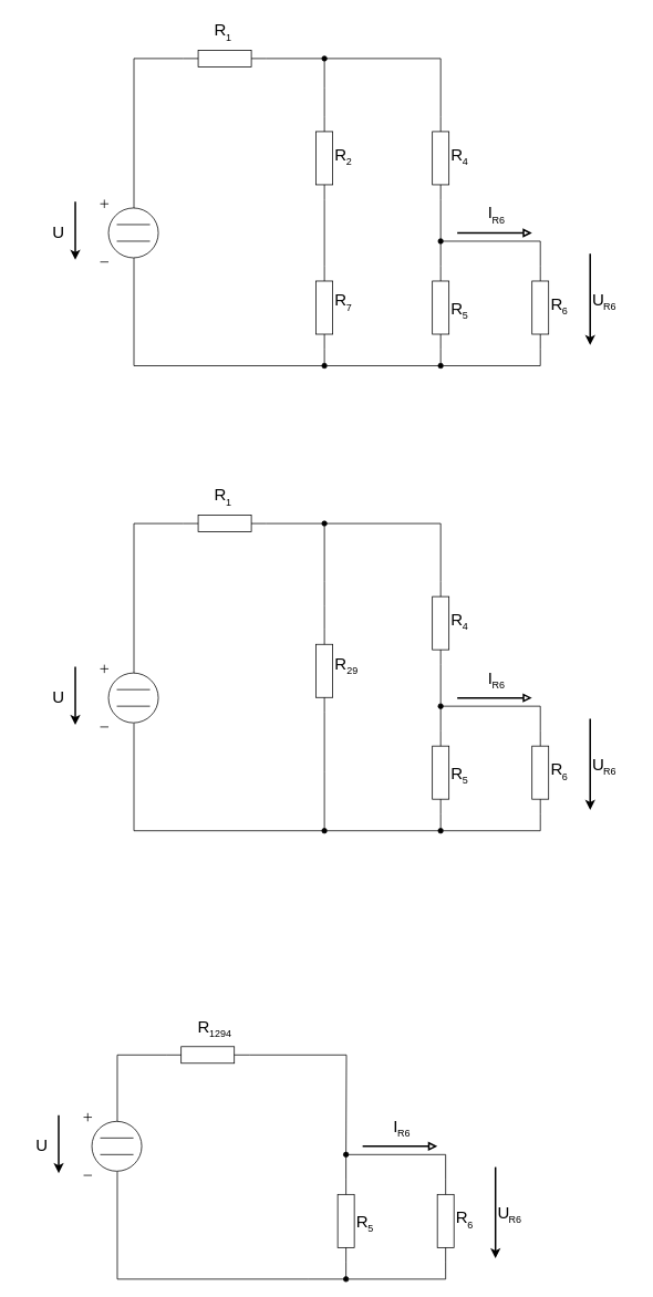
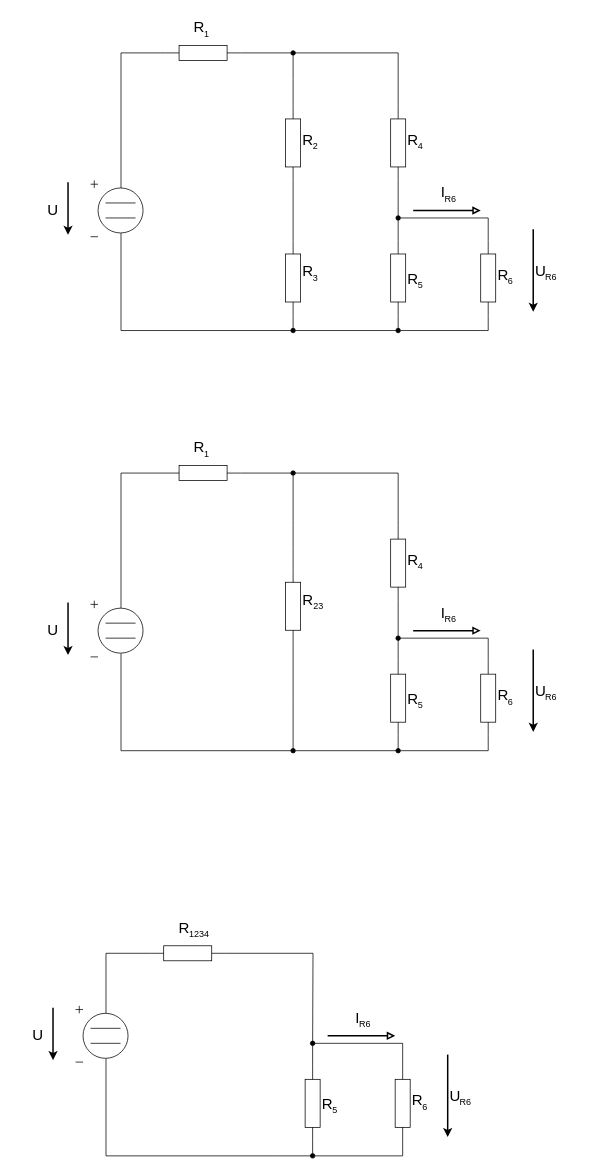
- <mxCell id="27" value="7" style="text;html=1;strokeColor=none;fillColor=none;align=center;verticalAlign=middle;whiteSpace=wrap;rounded=0;" vertex="1" parent="1"><mxGeometry x="390" y="355" width="60" height="30" as="geometry" /></mxCell>
+ <mxCell id="27" value="3" style="text;html=1;strokeColor=none;fillColor=none;align=center;verticalAlign=middle;whiteSpace=wrap;rounded=0;" vertex="1" parent="1"><mxGeometry x="390" y="355" width="60" height="30" as="geometry" /></mxCell>
- <mxCell id="63" value="29" style="text;html=1;strokeColor=none;fillColor=none;align=center;verticalAlign=middle;whiteSpace=wrap;rounded=0;" vertex="1" parent="1"><mxGeometry x="394" y="792.5" width="60" height="30" as="geometry" /></mxCell>
+ <mxCell id="63" value="23" style="text;html=1;strokeColor=none;fillColor=none;align=center;verticalAlign=middle;whiteSpace=wrap;rounded=0;" vertex="1" parent="1"><mxGeometry x="394" y="792.5" width="60" height="30" as="geometry" /></mxCell>
- <mxCell id="92" value="1294" style="text;html=1;strokeColor=none;fillColor=none;align=center;verticalAlign=middle;whiteSpace=wrap;rounded=0;" vertex="1" parent="1"><mxGeometry x="235" y="1230" width="60" height="30" as="geometry" /></mxCell>
+ <mxCell id="92" value="1234" style="text;html=1;strokeColor=none;fillColor=none;align=center;verticalAlign=middle;whiteSpace=wrap;rounded=0;" vertex="1" parent="1"><mxGeometry x="235" y="1230" width="60" height="30" as="geometry" /></mxCell>
